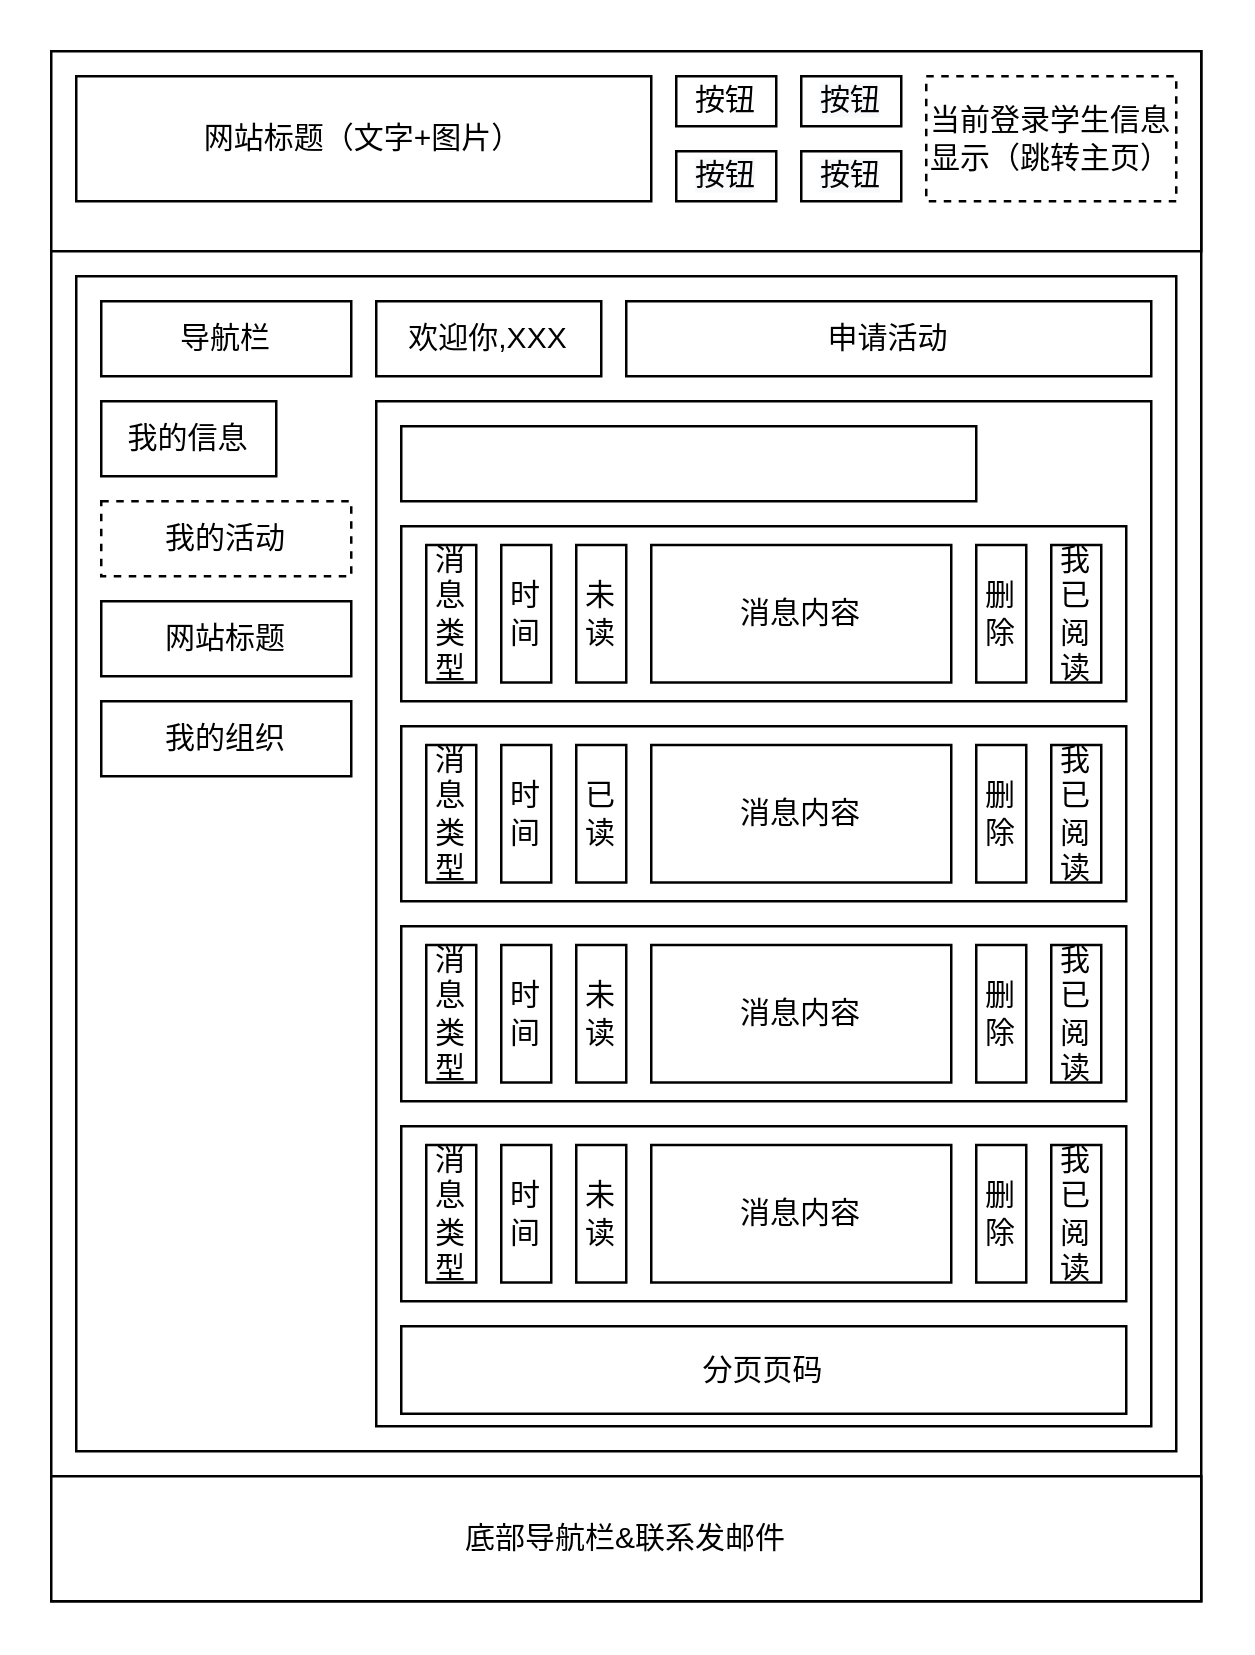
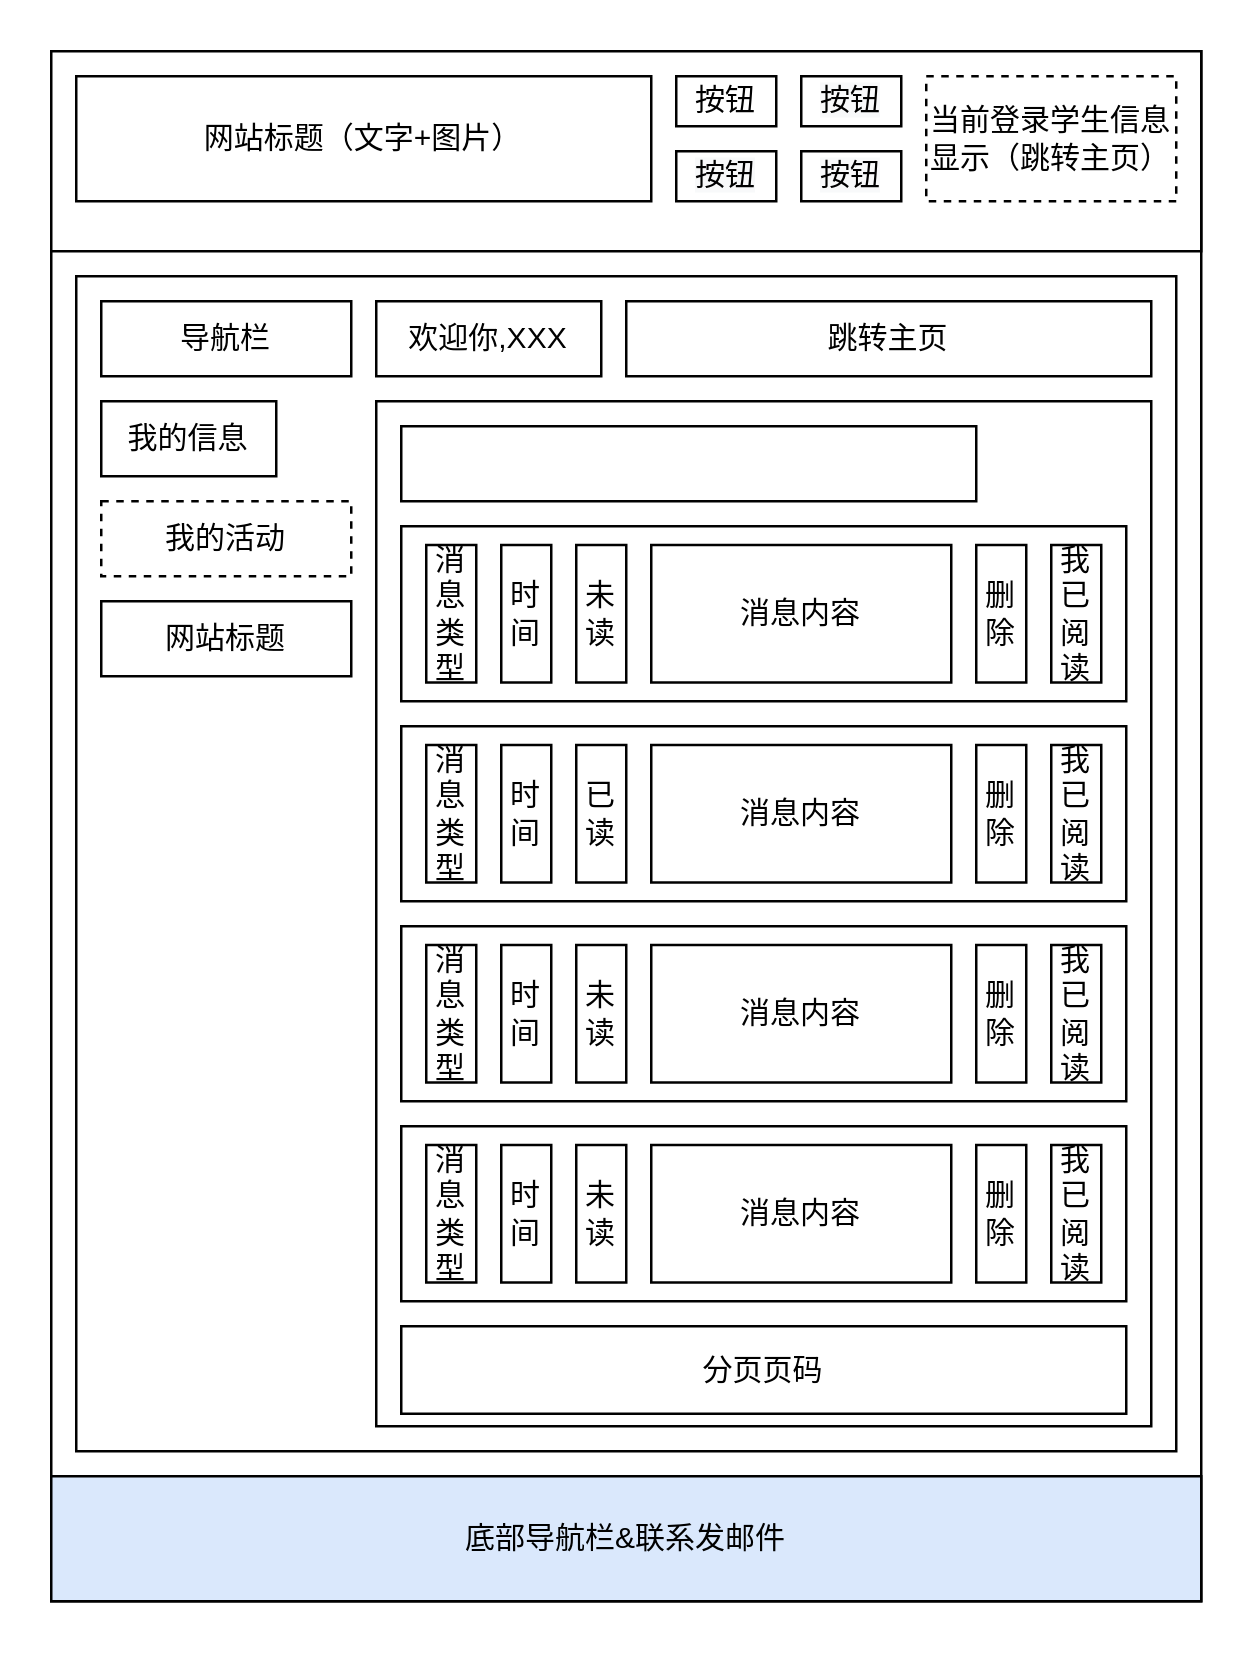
- <mxCell id="40" value="申请活动" style="rounded=0;whiteSpace=wrap;html=1;" parent="1" vertex="1"><mxGeometry x="250" y="120" width="210" height="30" as="geometry" /></mxCell>
+ <mxCell id="40" value="跳转主页" style="rounded=0;whiteSpace=wrap;html=1;" parent="1" vertex="1"><mxGeometry x="250" y="120" width="210" height="30" as="geometry" /></mxCell>
- <mxCell id="15" value="我的组织" style="rounded=0;whiteSpace=wrap;html=1;" parent="1" vertex="1"><mxGeometry x="40" y="280" width="100" height="30" as="geometry" /></mxCell>
- <mxCell id="3" value="底部导航栏&amp;amp;联系发邮件" style="rounded=0;whiteSpace=wrap;html=1;" parent="1" vertex="1"><mxGeometry x="20" y="590" width="460" height="50" as="geometry" /></mxCell>
+ <mxCell id="3" value="底部导航栏&amp;amp;联系发邮件" style="rounded=0;whiteSpace=wrap;html=1;fillColor=#dae8fc;" parent="1" vertex="1"><mxGeometry x="20" y="590" width="460" height="50" as="geometry" /></mxCell>
